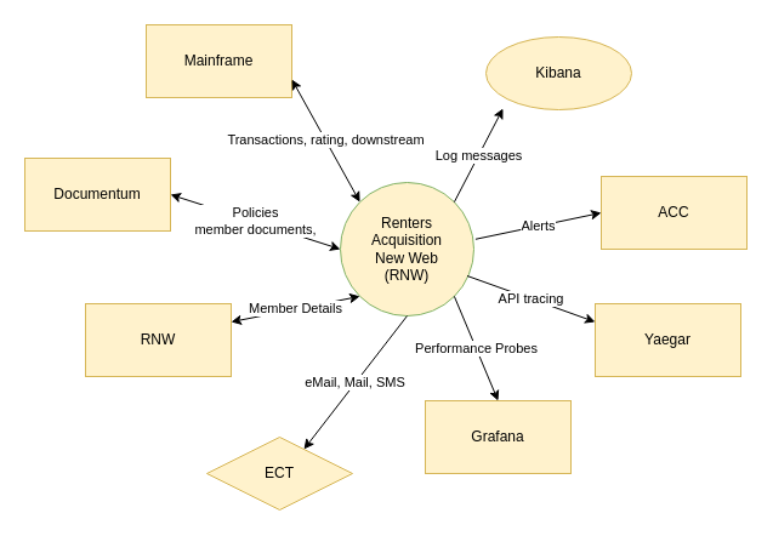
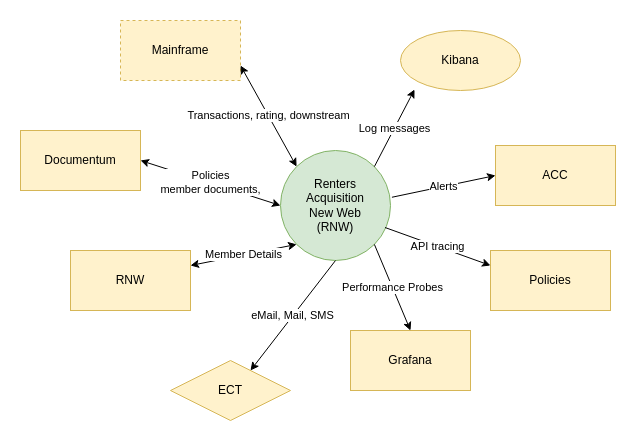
- <mxCell id="3" value="Mainframe" style="whiteSpace=wrap;html=1;fillColor=#fff2cc;strokeColor=#d6b656;fontFamily=Helvetica;" vertex="1" parent="1"><mxGeometry x="120" y="20" width="120" height="60" as="geometry" /></mxCell>
+ <mxCell id="3" value="Mainframe" style="whiteSpace=wrap;html=1;fillColor=#fff2cc;strokeColor=#d6b656;fontFamily=Helvetica;dashed=1;" vertex="1" parent="1"><mxGeometry x="120" y="20" width="120" height="60" as="geometry" /></mxCell>
- <mxCell id="2" value="Renters&lt;br&gt;Acquisition&lt;br&gt;New Web&lt;br&gt;(RNW)" style="ellipse;whiteSpace=wrap;html=1;aspect=fixed;fillColor=#fff2cc;strokeColor=#82b366;" vertex="1" parent="1"><mxGeometry x="280" y="150" width="110" height="110" as="geometry" /></mxCell>
+ <mxCell id="2" value="Renters&lt;br&gt;Acquisition&lt;br&gt;New Web&lt;br&gt;(RNW)" style="ellipse;whiteSpace=wrap;html=1;aspect=fixed;fillColor=#d5e8d4;strokeColor=#82b366;" vertex="1" parent="1"><mxGeometry x="280" y="150" width="110" height="110" as="geometry" /></mxCell>
- <mxCell id="8" value="Yaegar" style="whiteSpace=wrap;html=1;fillColor=#fff2cc;strokeColor=#d6b656;" vertex="1" parent="1"><mxGeometry x="490" y="250" width="120" height="60" as="geometry" /></mxCell>
+ <mxCell id="8" value="Policies" style="whiteSpace=wrap;html=1;fillColor=#fff2cc;strokeColor=#d6b656;" vertex="1" parent="1"><mxGeometry x="490" y="250" width="120" height="60" as="geometry" /></mxCell>
